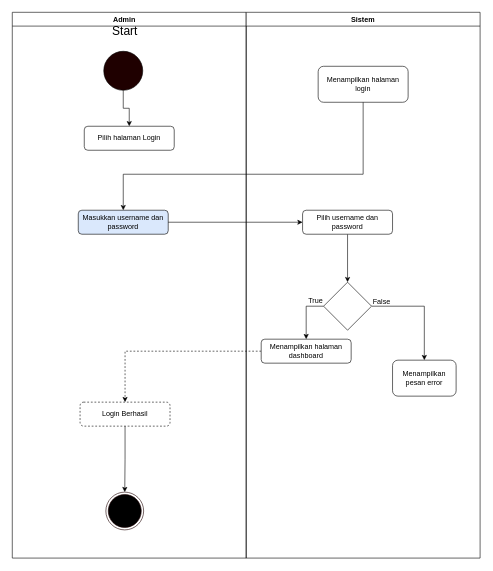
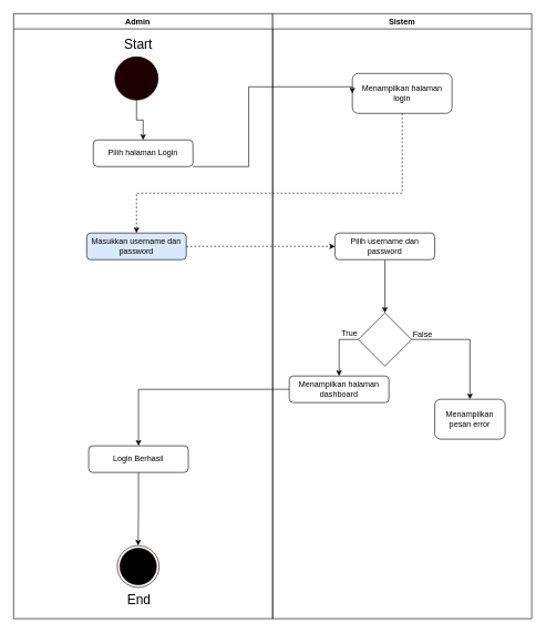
- <mxCell id="7" value="Start" style="text;html=1;align=center;verticalAlign=middle;whiteSpace=wrap;rounded=0;fontSize=20;" vertex="1" parent="2"><mxGeometry x="157.5" y="15" width="60" height="30" as="geometry" /></mxCell>
+ <mxCell id="7" value="Start" style="text;html=1;align=center;verticalAlign=middle;whiteSpace=wrap;rounded=0;fontSize=20;" vertex="1" parent="2"><mxGeometry x="157.5" y="30" width="60" height="30" as="geometry" /></mxCell>
+ <mxCell id="23" style="edgeStyle=orthogonalEdgeStyle;rounded=0;orthogonalLoop=1;jettySize=auto;html=1;entryX=0;entryY=0.5;entryDx=0;entryDy=0;" edge="1" parent="1" source="3" target="12"><mxGeometry relative="1" as="geometry"><Array as="points"><mxPoint x="374" y="250" /><mxPoint x="374" y="130" /></Array></mxGeometry></mxCell>
- <mxCell id="24" style="edgeStyle=orthogonalEdgeStyle;rounded=0;orthogonalLoop=1;jettySize=auto;html=1;entryX=0.5;entryY=0;entryDx=0;entryDy=0;" edge="1" parent="1" source="12" target="4"><mxGeometry relative="1" as="geometry"><Array as="points"><mxPoint x="605" y="290" /><mxPoint x="205" y="290" /></Array></mxGeometry></mxCell>
+ <mxCell id="24" style="edgeStyle=orthogonalEdgeStyle;rounded=0;orthogonalLoop=1;jettySize=auto;html=1;entryX=0.5;entryY=0;entryDx=0;entryDy=0;dashed=1;" edge="1" parent="1" source="12" target="4"><mxGeometry relative="1" as="geometry"><Array as="points"><mxPoint x="605" y="290" /><mxPoint x="205" y="290" /></Array></mxGeometry></mxCell>
- <mxCell id="25" style="edgeStyle=orthogonalEdgeStyle;rounded=0;orthogonalLoop=1;jettySize=auto;html=1;entryX=0;entryY=0.5;entryDx=0;entryDy=0;" edge="1" parent="1" source="4" target="19"><mxGeometry relative="1" as="geometry" /></mxCell>
+ <mxCell id="25" style="edgeStyle=orthogonalEdgeStyle;rounded=0;orthogonalLoop=1;jettySize=auto;html=1;entryX=0;entryY=0.5;entryDx=0;entryDy=0;dashed=1;" edge="1" parent="1" source="4" target="19"><mxGeometry relative="1" as="geometry" /></mxCell>
- <mxCell id="16" style="edgeStyle=orthogonalEdgeStyle;rounded=0;orthogonalLoop=1;jettySize=auto;html=1;dashed=1;" edge="1" parent="11" source="17" target="21"><mxGeometry relative="1" as="geometry" /></mxCell>
+ <mxCell id="16" style="edgeStyle=orthogonalEdgeStyle;rounded=0;orthogonalLoop=1;jettySize=auto;html=1;" edge="1" parent="11" source="17" target="21"><mxGeometry relative="1" as="geometry" /></mxCell>
- <mxCell id="21" value="Login Berhasil" style="rounded=1;whiteSpace=wrap;html=1;dashed=1;" vertex="1" parent="11"><mxGeometry x="-277" y="650" width="150" height="40" as="geometry" /></mxCell>
+ <mxCell id="21" value="Login Berhasil" style="rounded=1;whiteSpace=wrap;html=1;" vertex="1" parent="11"><mxGeometry x="-277" y="650" width="150" height="40" as="geometry" /></mxCell>
+ <mxCell id="10" value="End" style="text;html=1;align=center;verticalAlign=middle;whiteSpace=wrap;rounded=0;fontSize=20;" vertex="1" parent="8"><mxGeometry x="3" y="65" width="60" height="30" as="geometry" /></mxCell>
